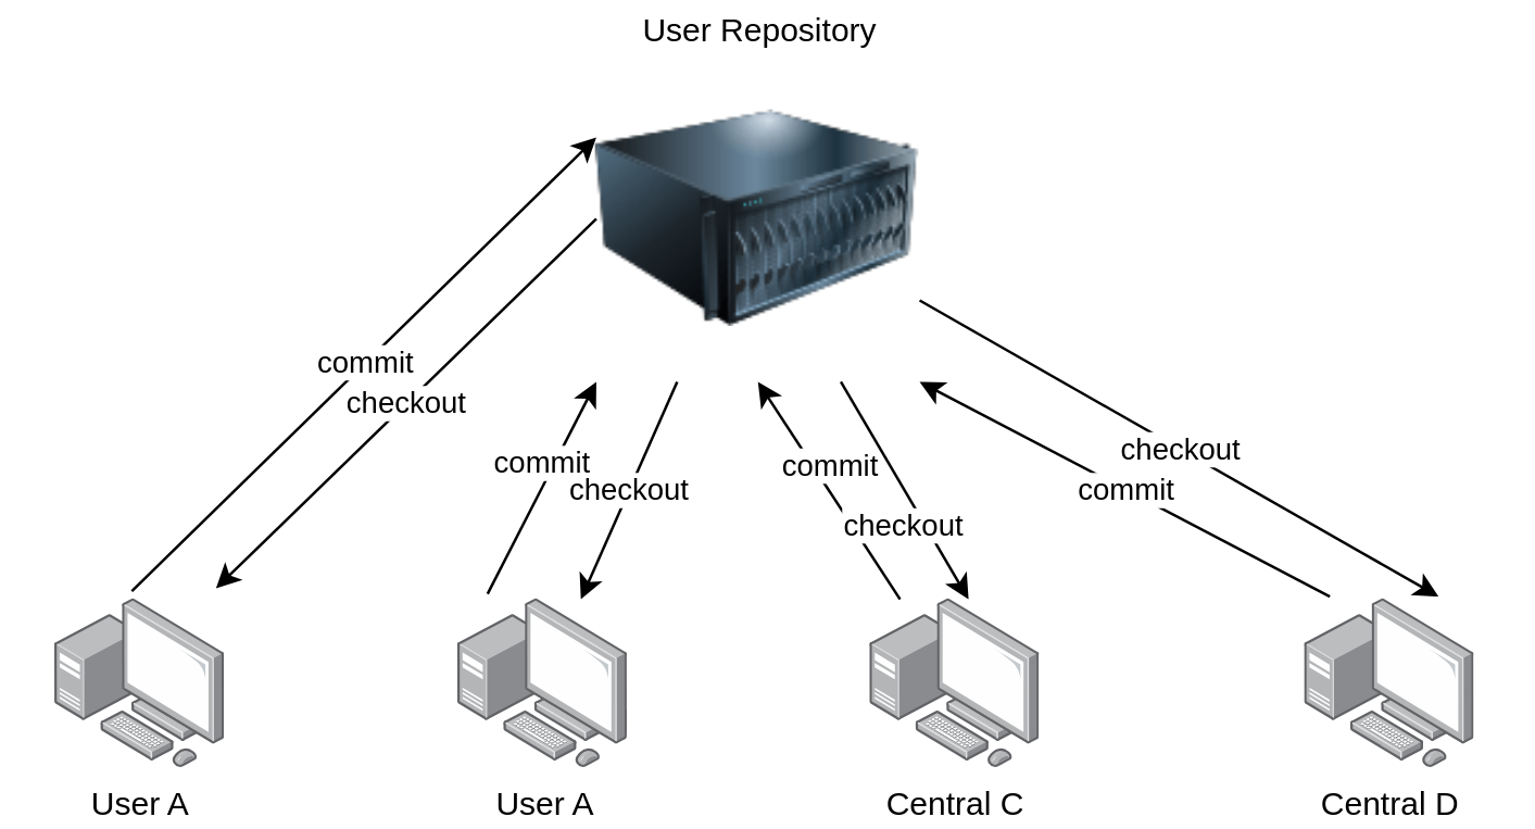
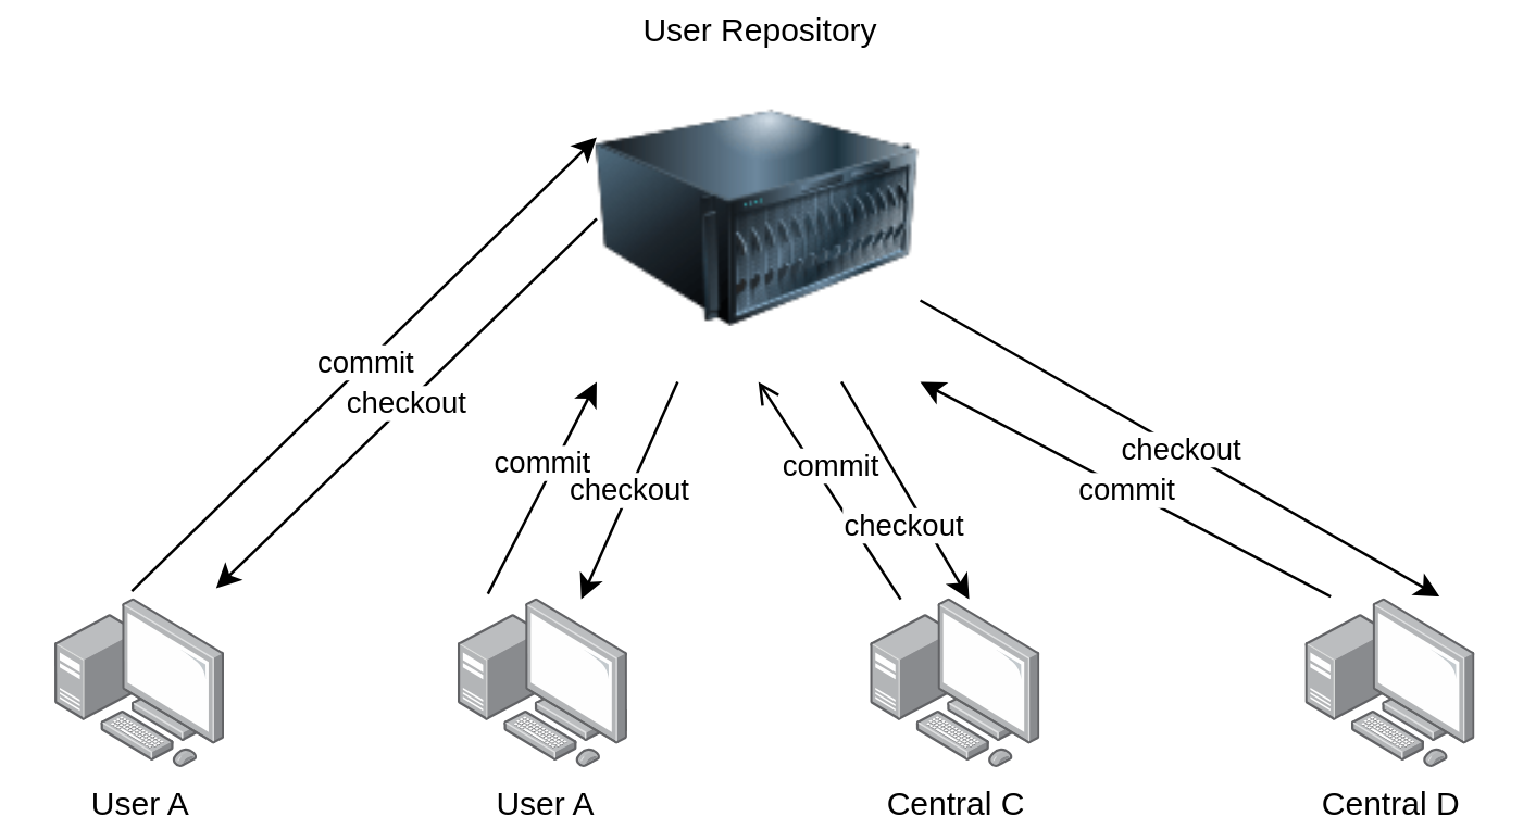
- <mxCell id="11" value="commit" style="endArrow=classic;html=1;entryX=0.5;entryY=1;entryDx=0;entryDy=0;labelPosition=center;verticalLabelPosition=top;align=center;verticalAlign=bottom;" edge="1" parent="1" source="5" target="2"><mxGeometry width="50" height="50" relative="1" as="geometry"><mxPoint x="188.97" y="228.003" as="sourcePoint" /><mxPoint x="289" y="150" as="targetPoint" /></mxGeometry></mxCell>
+ <mxCell id="11" value="commit" style="endArrow=open;html=1;entryX=0.5;entryY=1;entryDx=0;entryDy=0;labelPosition=center;verticalLabelPosition=top;align=center;verticalAlign=bottom;" edge="1" parent="1" source="5" target="2"><mxGeometry width="50" height="50" relative="1" as="geometry"><mxPoint x="188.97" y="228.003" as="sourcePoint" /><mxPoint x="289" y="150" as="targetPoint" /></mxGeometry></mxCell>
